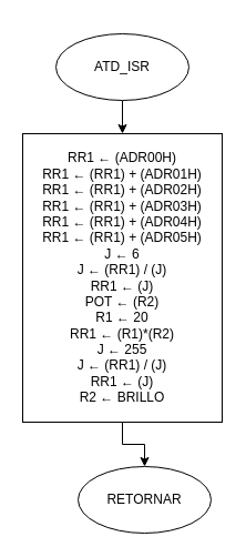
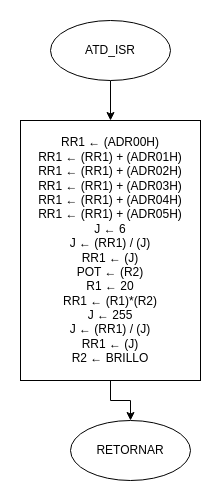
- <mxCell id="3" value="ATD_ISR" style="ellipse;whiteSpace=wrap;html=1;" vertex="1" parent="1"><mxGeometry x="50" y="30" width="120" height="60" as="geometry" /></mxCell>
+ <mxCell id="3" value="ATD_ISR" style="ellipse;whiteSpace=wrap;html=1;" vertex="1" parent="1"><mxGeometry x="50" y="20" width="120" height="60" as="geometry" /></mxCell>
